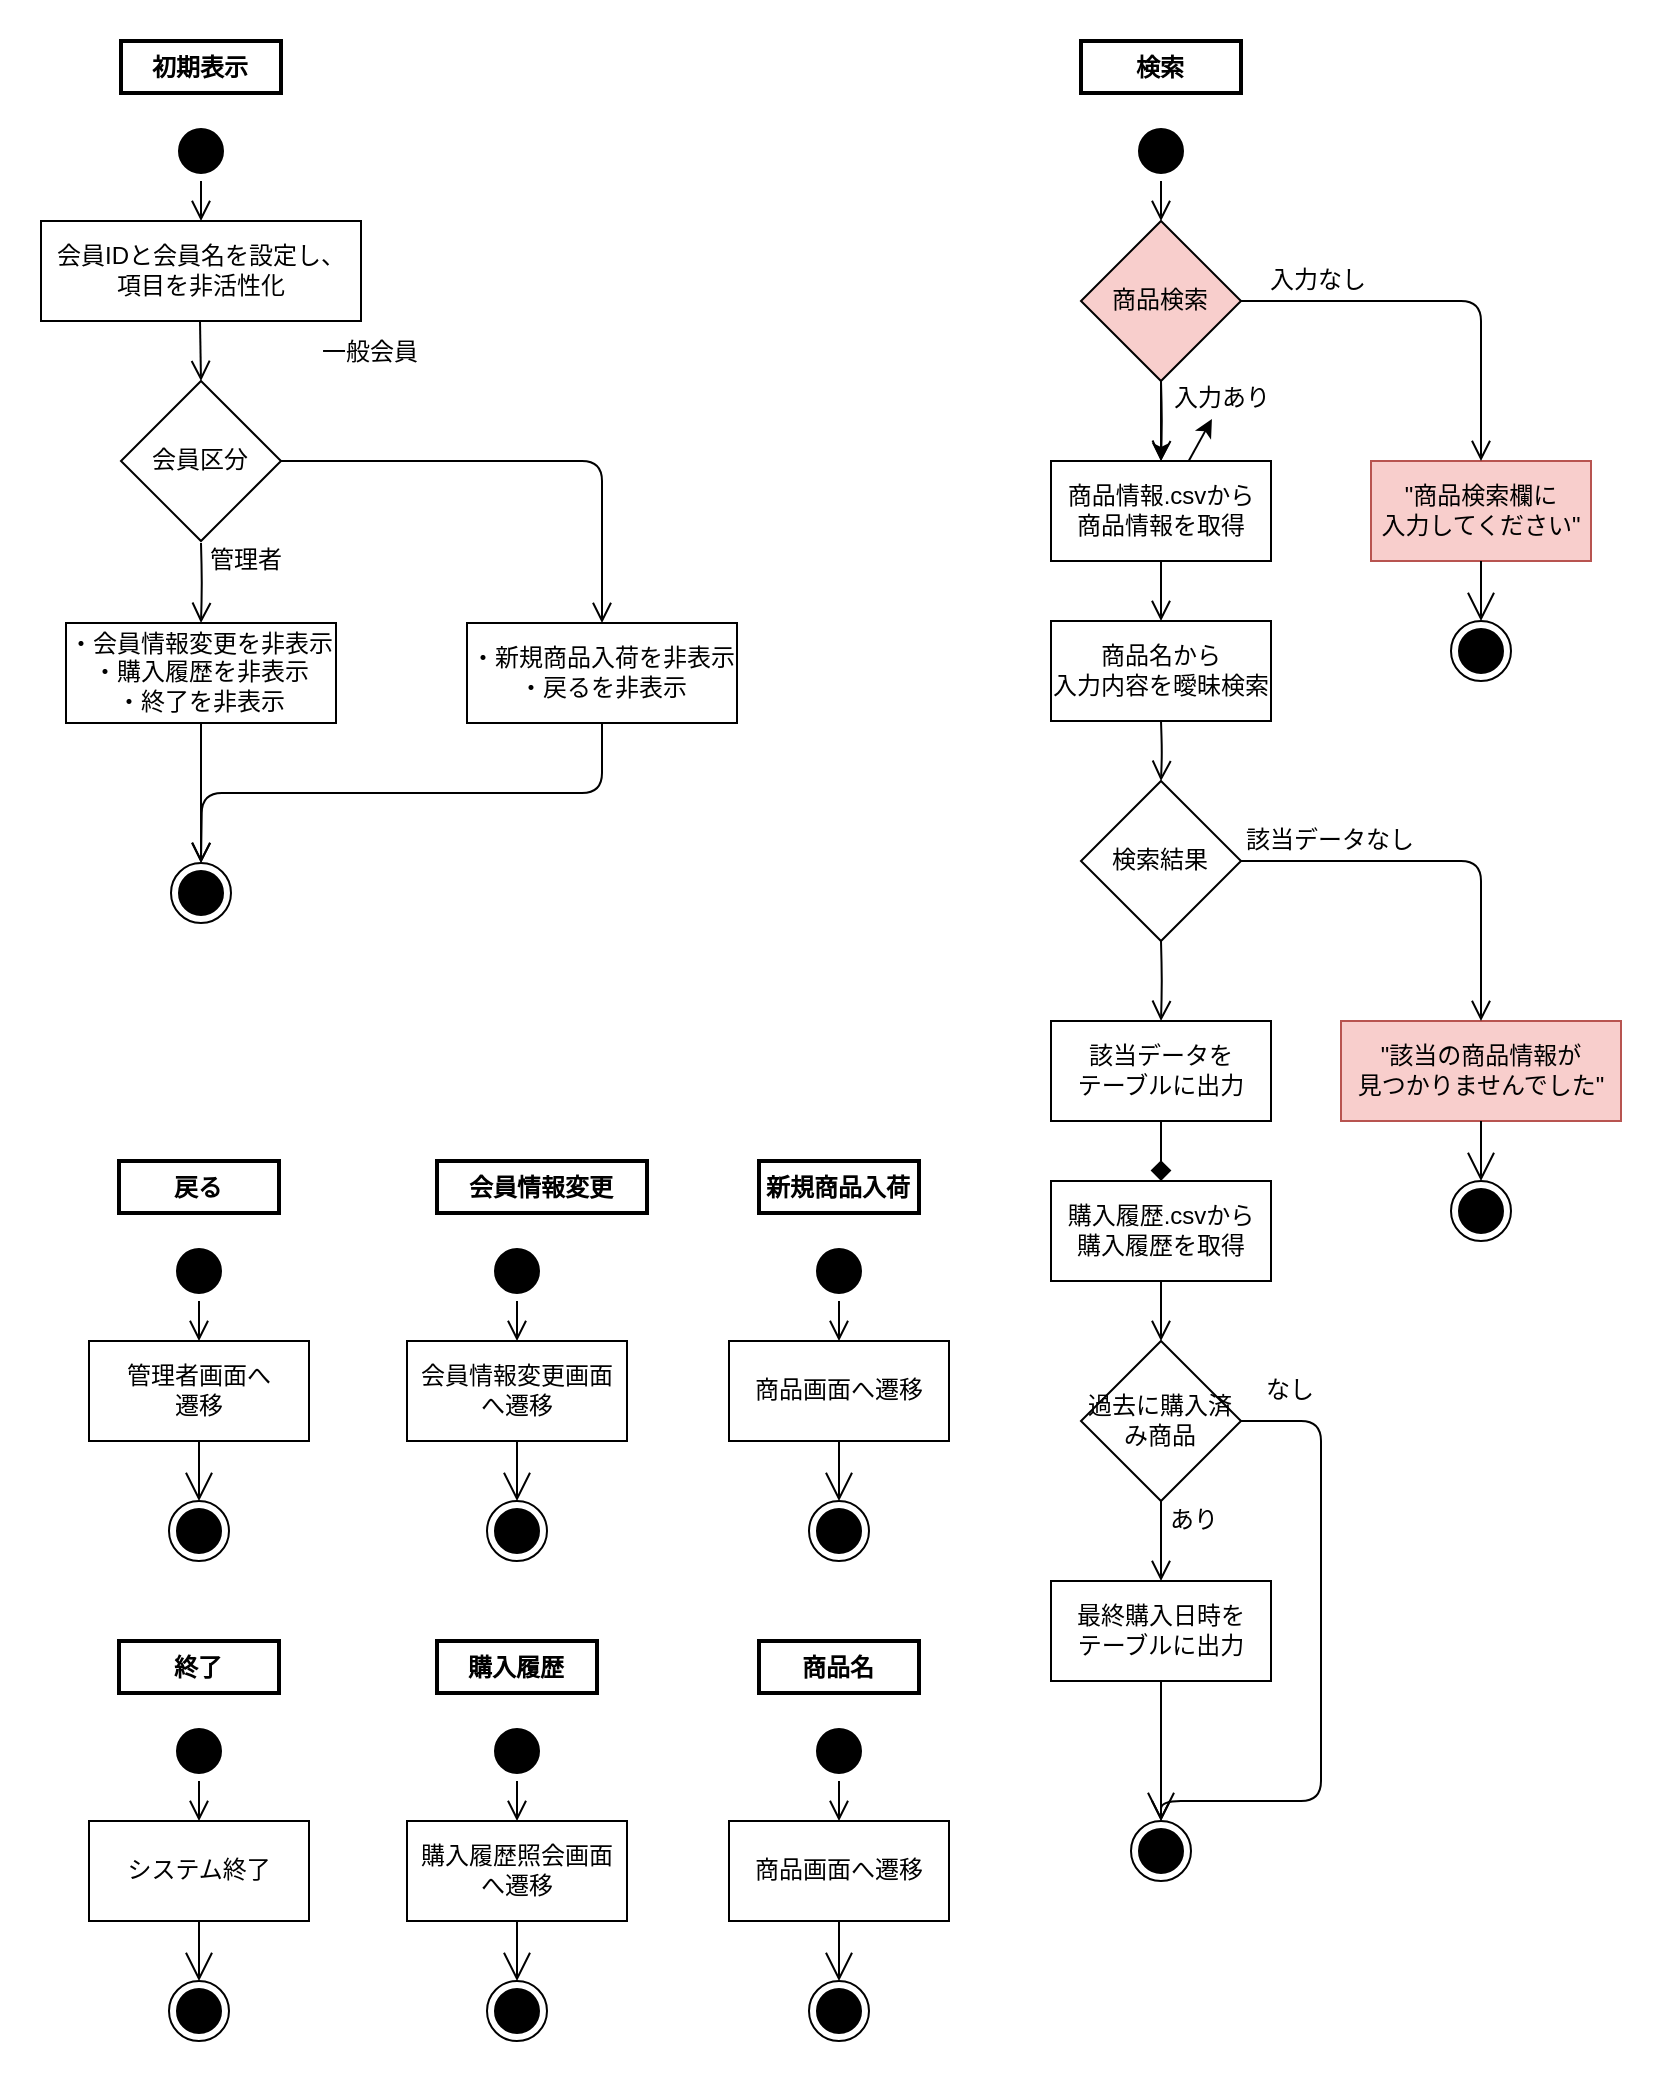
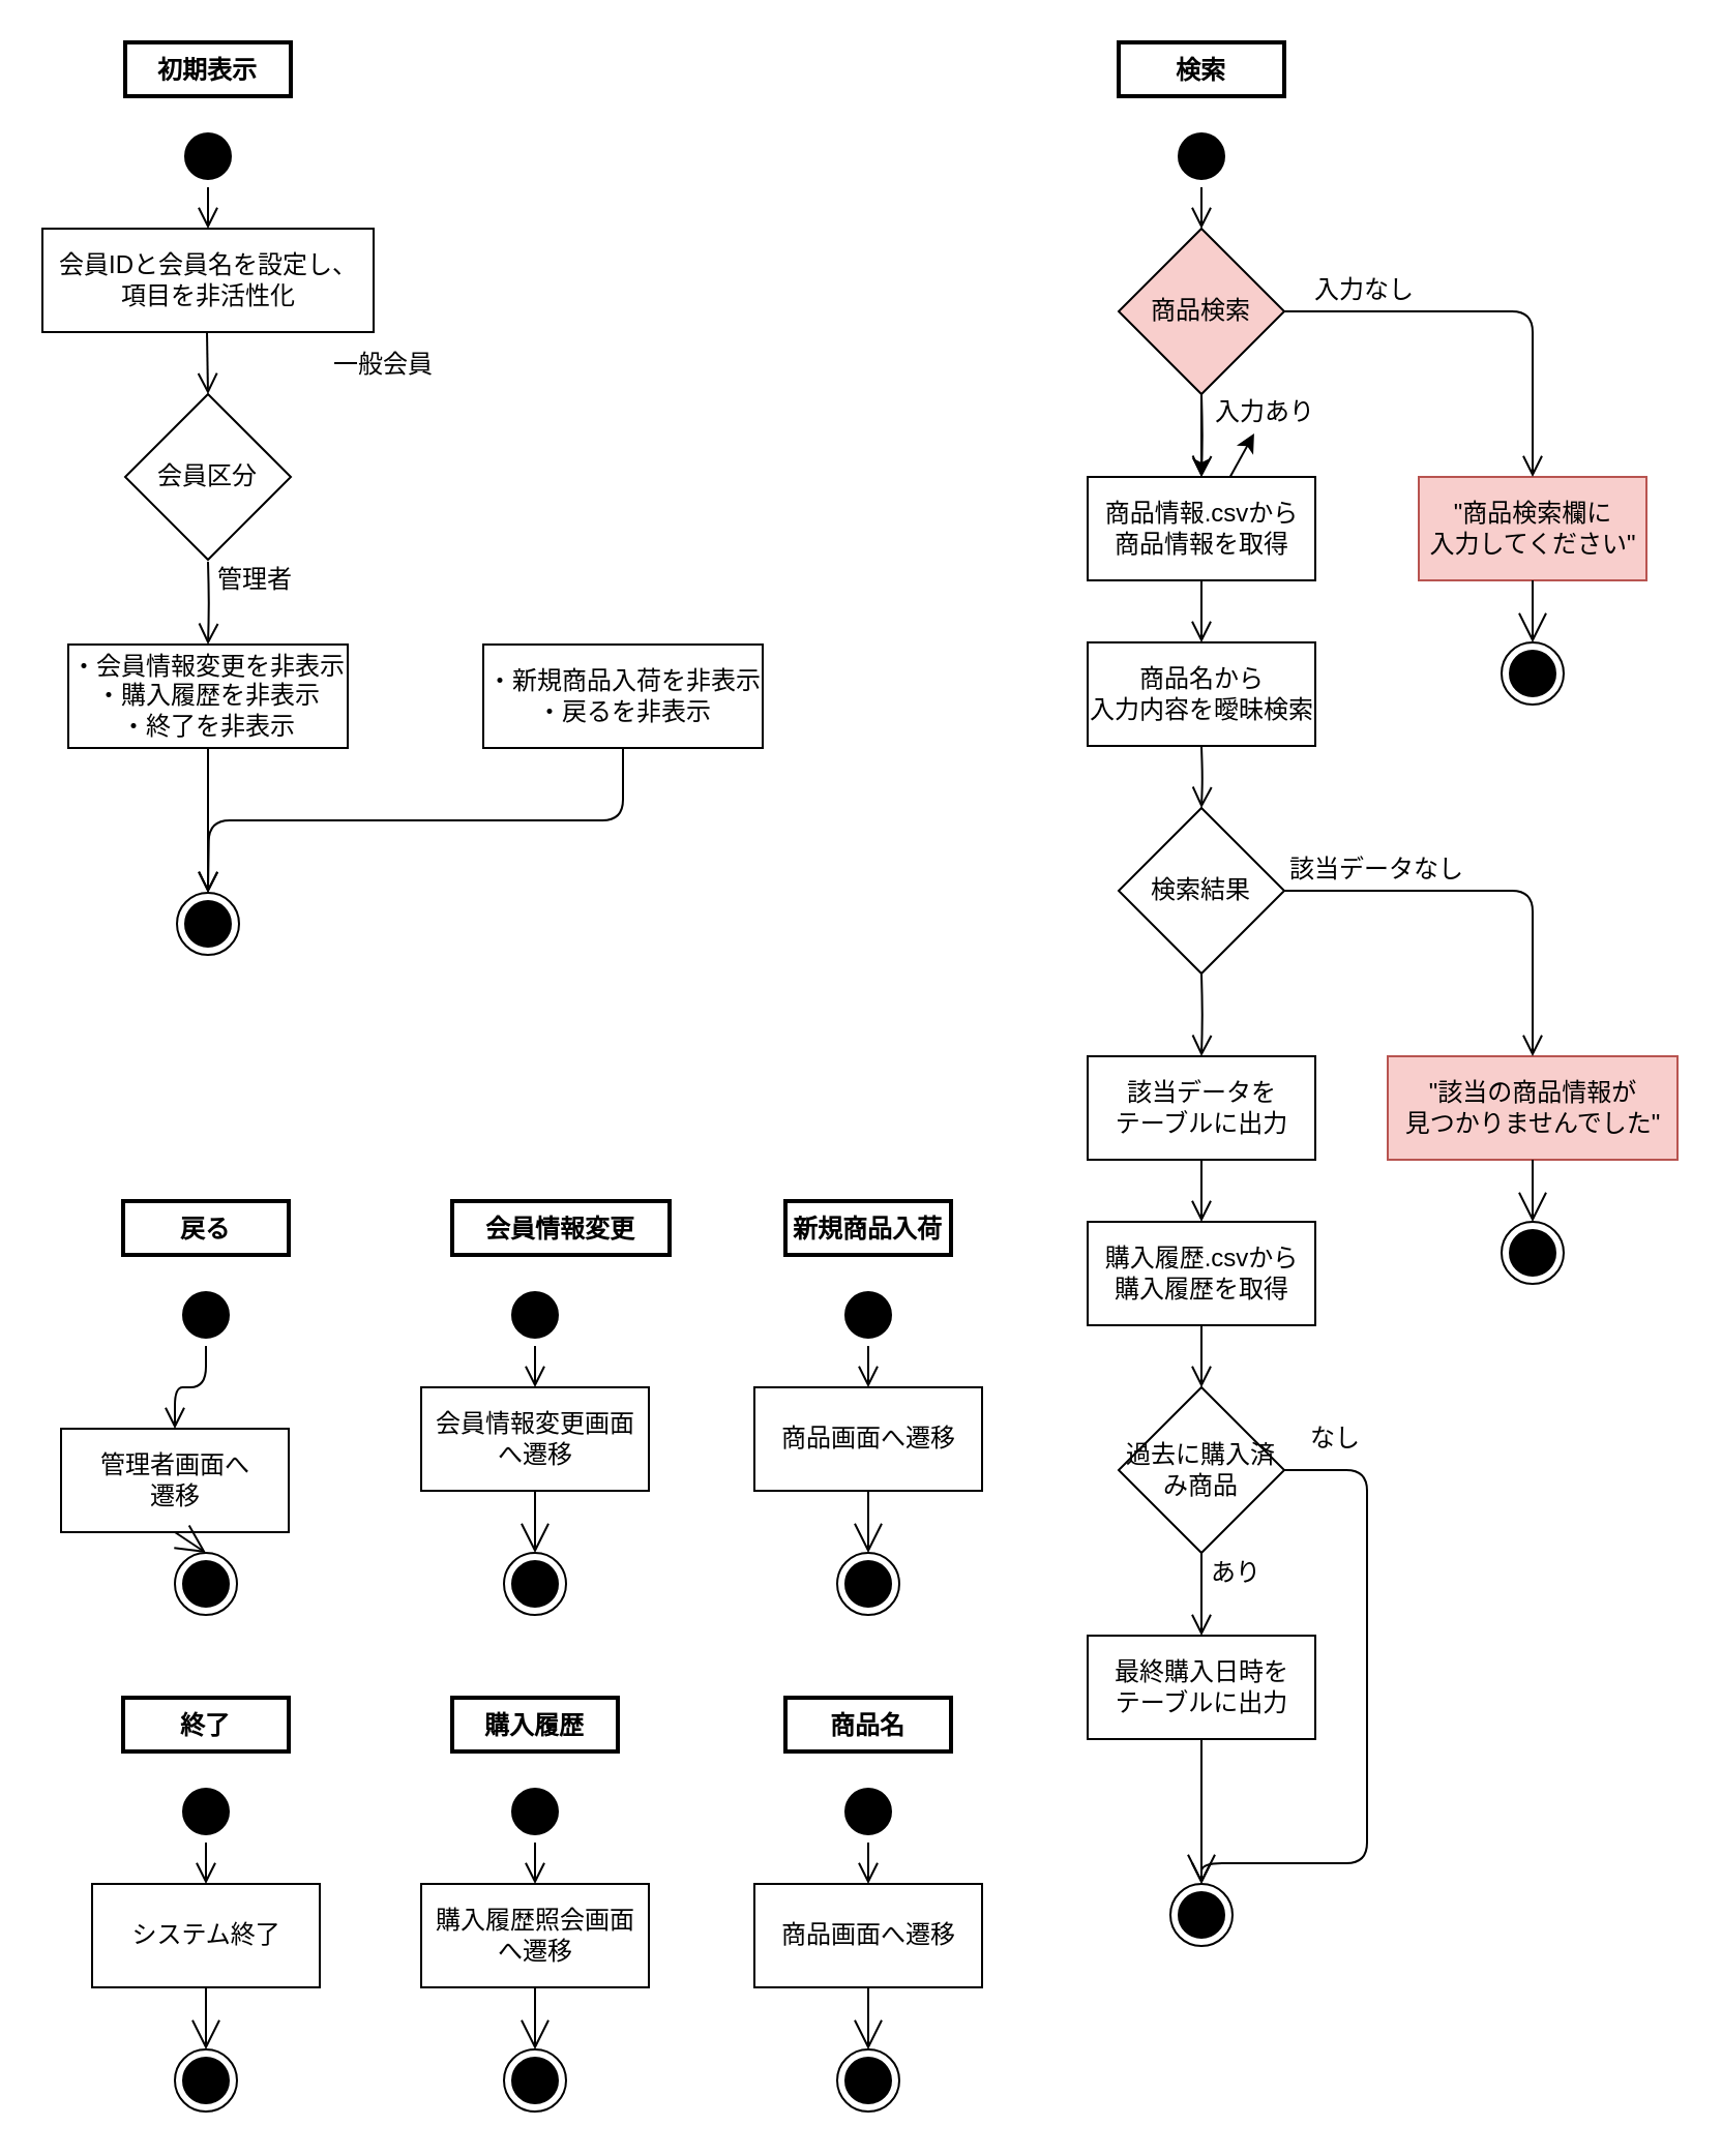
- <mxCell id="19" value="" style="edgeStyle=orthogonalEdgeStyle;html=1;verticalAlign=bottom;endArrow=open;endSize=8;strokeColor=#000000;entryX=0.5;entryY=0;entryDx=0;entryDy=0;" parent="1" source="13" target="17" edge="1"><mxGeometry relative="1" as="geometry"><mxPoint x="482.5" y="201" as="targetPoint" /><mxPoint x="482.5" y="171" as="sourcePoint" /></mxGeometry></mxCell>
- <mxCell id="81" value="" style="edgeStyle=orthogonalEdgeStyle;html=1;verticalAlign=bottom;endArrow=diamond;endSize=8;strokeColor=#000000;entryX=0.5;entryY=0;entryDx=0;entryDy=0;" edge="1" parent="1" source="76" target="80"><mxGeometry relative="1" as="geometry"><mxPoint x="590" y="520" as="targetPoint" /><mxPoint x="590" y="540" as="sourcePoint" /></mxGeometry></mxCell>
+ <mxCell id="81" value="" style="edgeStyle=orthogonalEdgeStyle;html=1;verticalAlign=bottom;endArrow=open;endSize=8;strokeColor=#000000;entryX=0.5;entryY=0;entryDx=0;entryDy=0;" edge="1" parent="1" source="76" target="80"><mxGeometry relative="1" as="geometry"><mxPoint x="590" y="520" as="targetPoint" /><mxPoint x="590" y="540" as="sourcePoint" /></mxGeometry></mxCell>
- <mxCell id="4" value="管理者画面へ&lt;br&gt;遷移" style="html=1;fillColor=#FFFFFF;fontColor=#000000;strokeColor=#000000;" parent="1" vertex="1"><mxGeometry x="44" y="670" width="110" height="50" as="geometry" /></mxCell>
+ <mxCell id="4" value="管理者画面へ&lt;br&gt;遷移" style="html=1;fillColor=#FFFFFF;fontColor=#000000;strokeColor=#000000;" parent="1" vertex="1"><mxGeometry x="29" y="690" width="110" height="50" as="geometry" /></mxCell>
